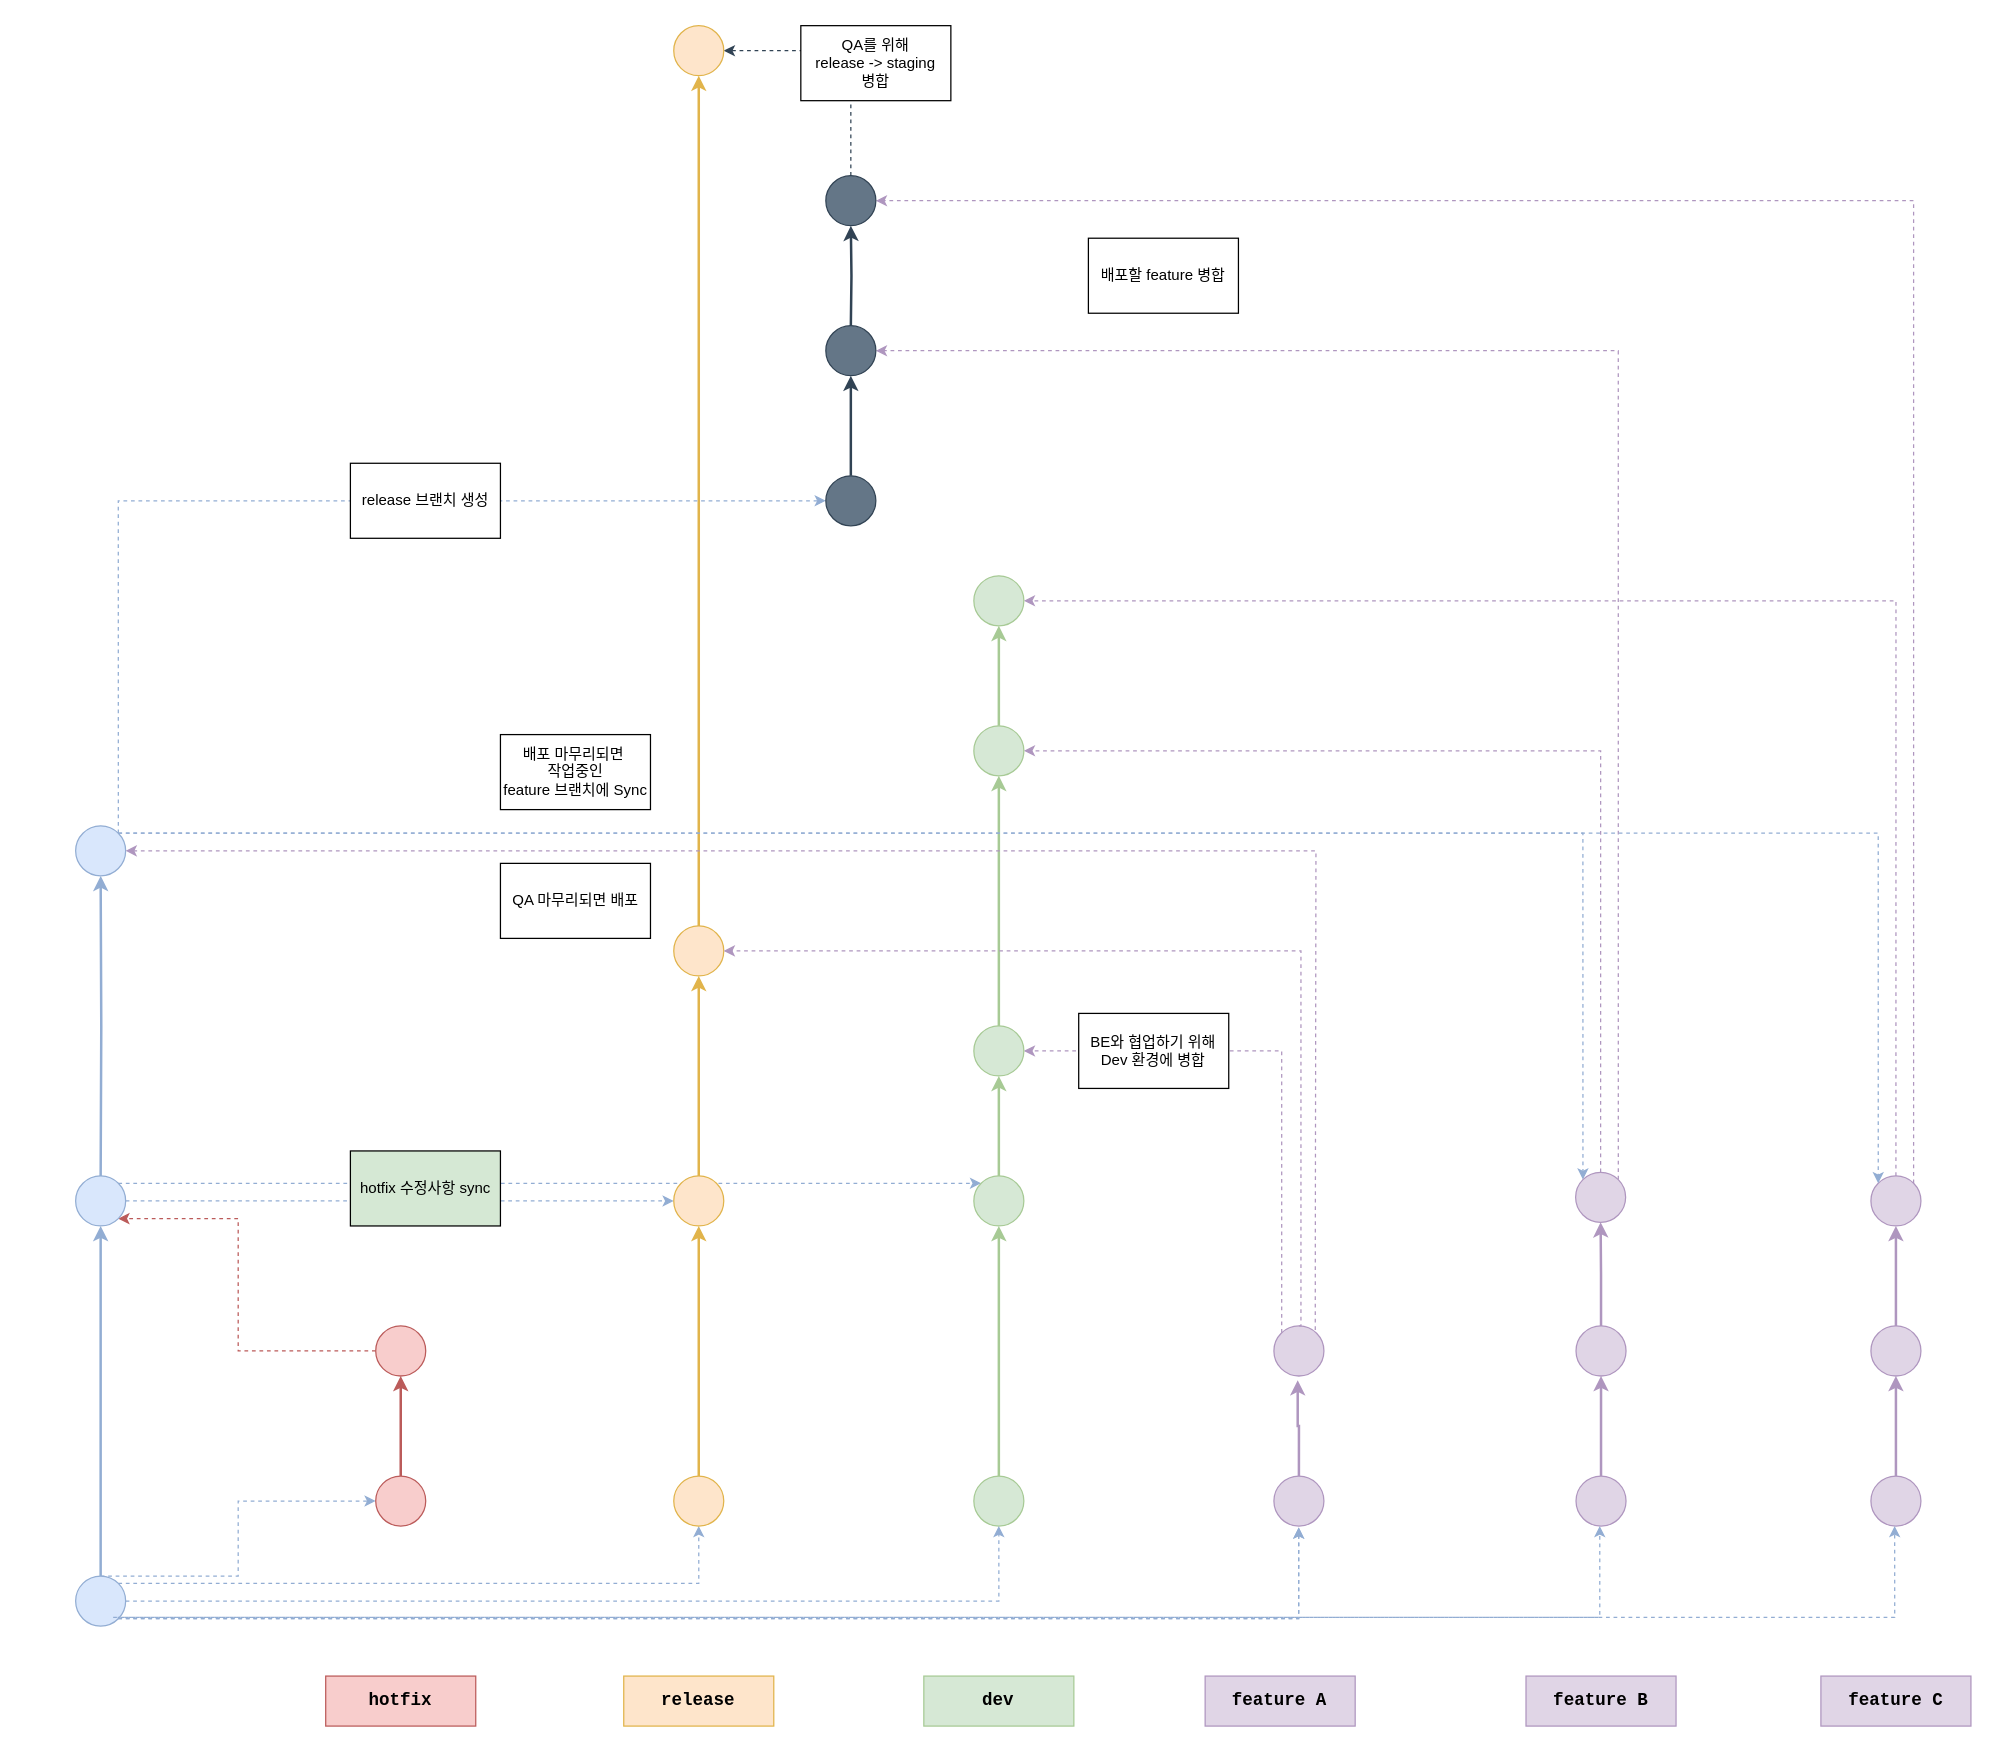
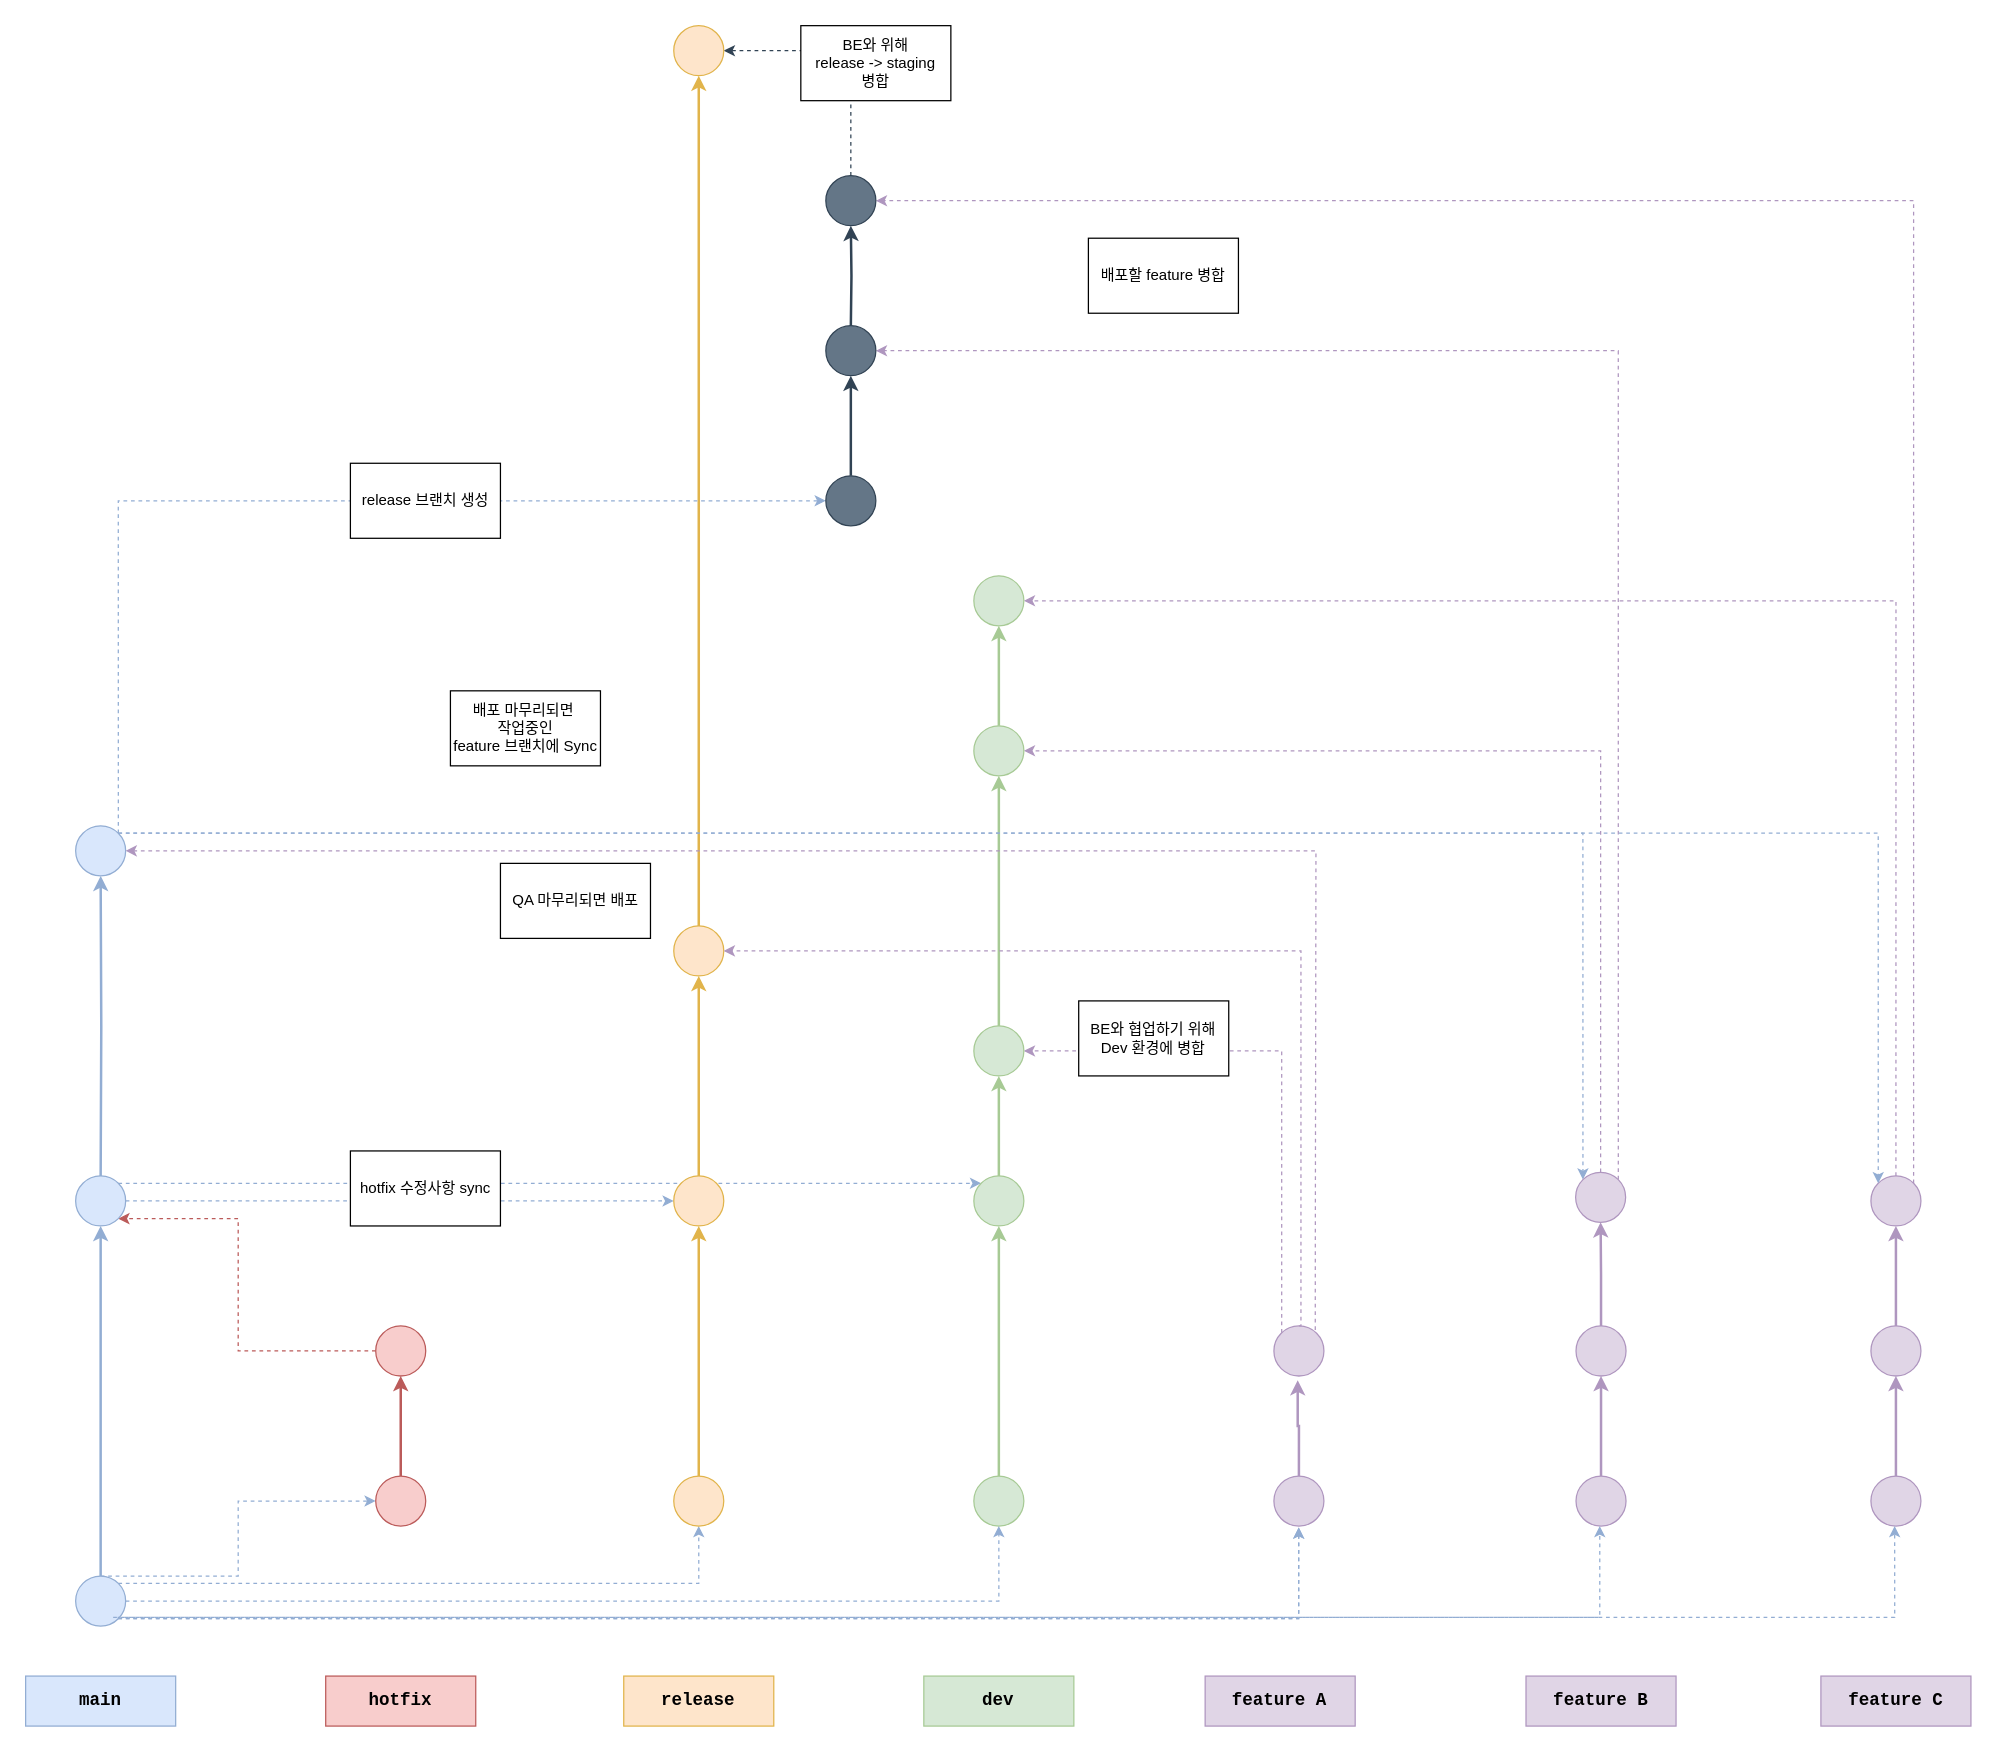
- <mxCell id="78" value="QA를 위해&lt;br&gt;release -&amp;gt; staging&lt;br&gt;병합" style="rounded=0;whiteSpace=wrap;html=1;" vertex="1" parent="1"><mxGeometry x="640" y="20" width="120" height="60" as="geometry" /></mxCell>
+ <mxCell id="78" value="BE와 위해&lt;br&gt;release -&amp;gt; staging&lt;br&gt;병합" style="rounded=0;whiteSpace=wrap;html=1;" vertex="1" parent="1"><mxGeometry x="640" y="20" width="120" height="60" as="geometry" /></mxCell>
- <mxCell id="66" value="배포 마무리되면&amp;nbsp;&lt;br&gt;작업중인 &lt;br&gt;feature 브랜치에 Sync" style="rounded=0;whiteSpace=wrap;html=1;" vertex="1" parent="1"><mxGeometry x="399.75" y="587" width="120" height="60" as="geometry" /></mxCell>
+ <mxCell id="66" value="배포 마무리되면&amp;nbsp;&lt;br&gt;작업중인 &lt;br&gt;feature 브랜치에 Sync" style="rounded=0;whiteSpace=wrap;html=1;" vertex="1" parent="1"><mxGeometry x="359.75" y="552" width="120" height="60" as="geometry" /></mxCell>
- <mxCell id="48" value="BE와 협업하기 위해 Dev 환경에 병합" style="rounded=0;whiteSpace=wrap;html=1;" vertex="1" parent="1"><mxGeometry x="862.25" y="810" width="120" height="60" as="geometry" /></mxCell>
+ <mxCell id="48" value="BE와 협업하기 위해 Dev 환경에 병합" style="rounded=0;whiteSpace=wrap;html=1;" vertex="1" parent="1"><mxGeometry x="862.25" y="800" width="120" height="60" as="geometry" /></mxCell>
- <mxCell id="27" value="hotfix 수정사항 sync" style="rounded=0;whiteSpace=wrap;html=1;fillColor=#d5e8d4;" vertex="1" parent="1"><mxGeometry x="279.75" y="920" width="120" height="60" as="geometry" /></mxCell>
+ <mxCell id="27" value="hotfix 수정사항 sync" style="rounded=0;whiteSpace=wrap;html=1;" vertex="1" parent="1"><mxGeometry x="279.75" y="920" width="120" height="60" as="geometry" /></mxCell>
+ <mxCell id="2" value="main" style="text;html=1;strokeColor=#92ADD3;fillColor=#D9E7FC;align=center;verticalAlign=middle;whiteSpace=wrap;overflow=hidden;fontSize=14;fontStyle=1;fontFamily=Courier New;fillStyle=auto;gradientColor=none;" parent="1" vertex="1"><mxGeometry x="20" y="1340" width="120" height="40" as="geometry" /></mxCell>
